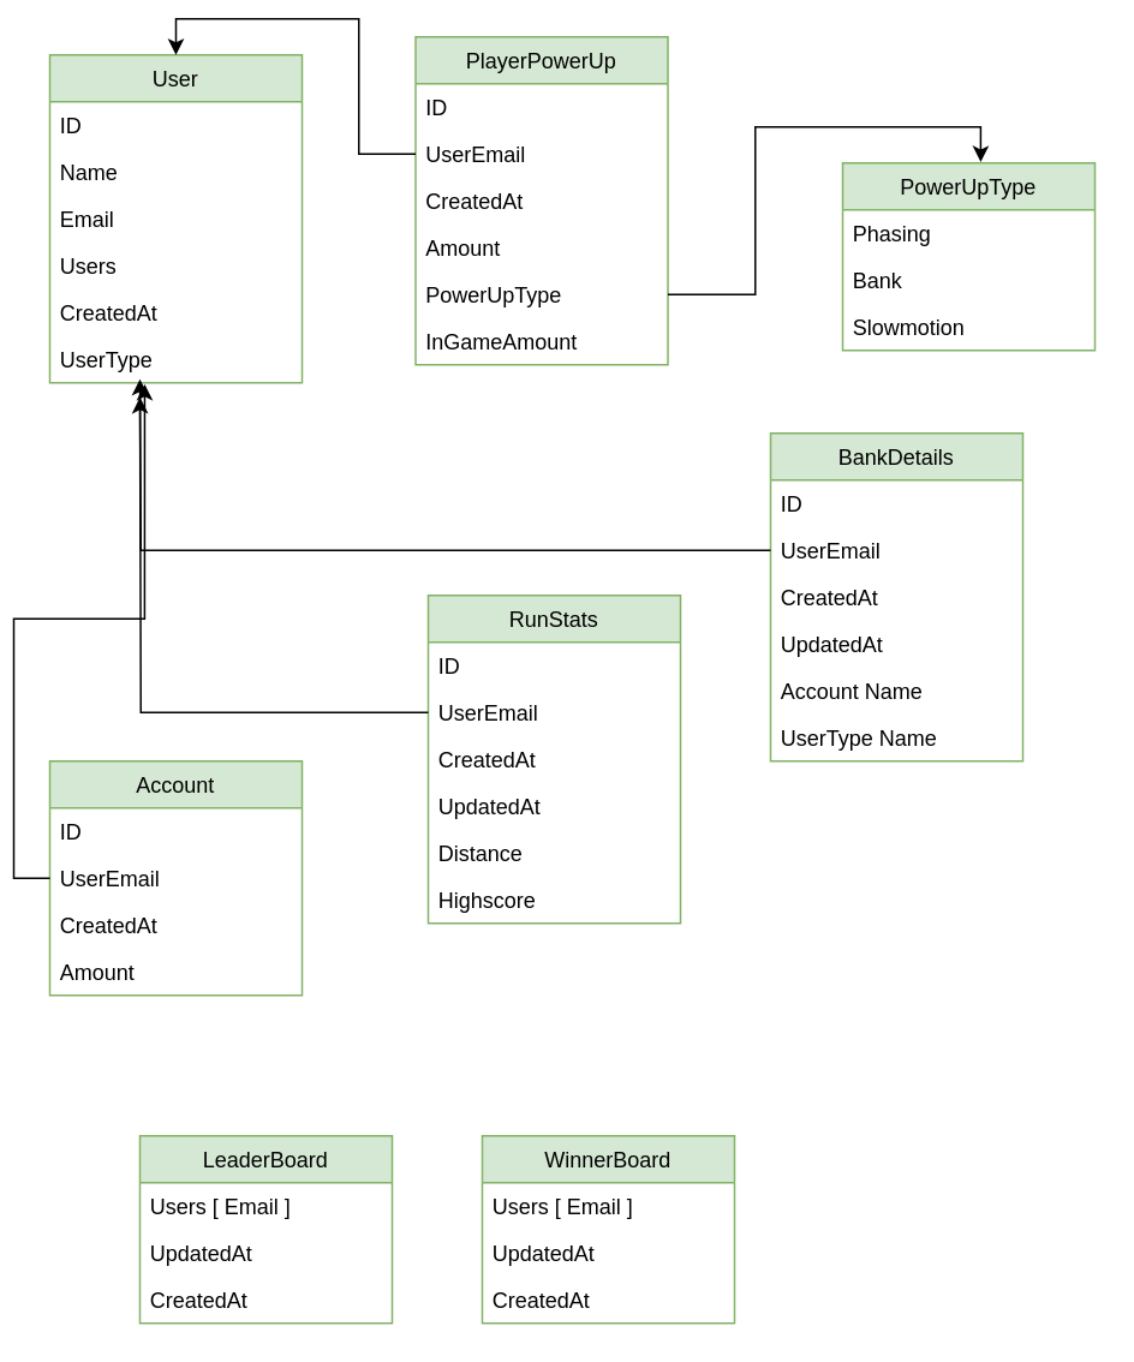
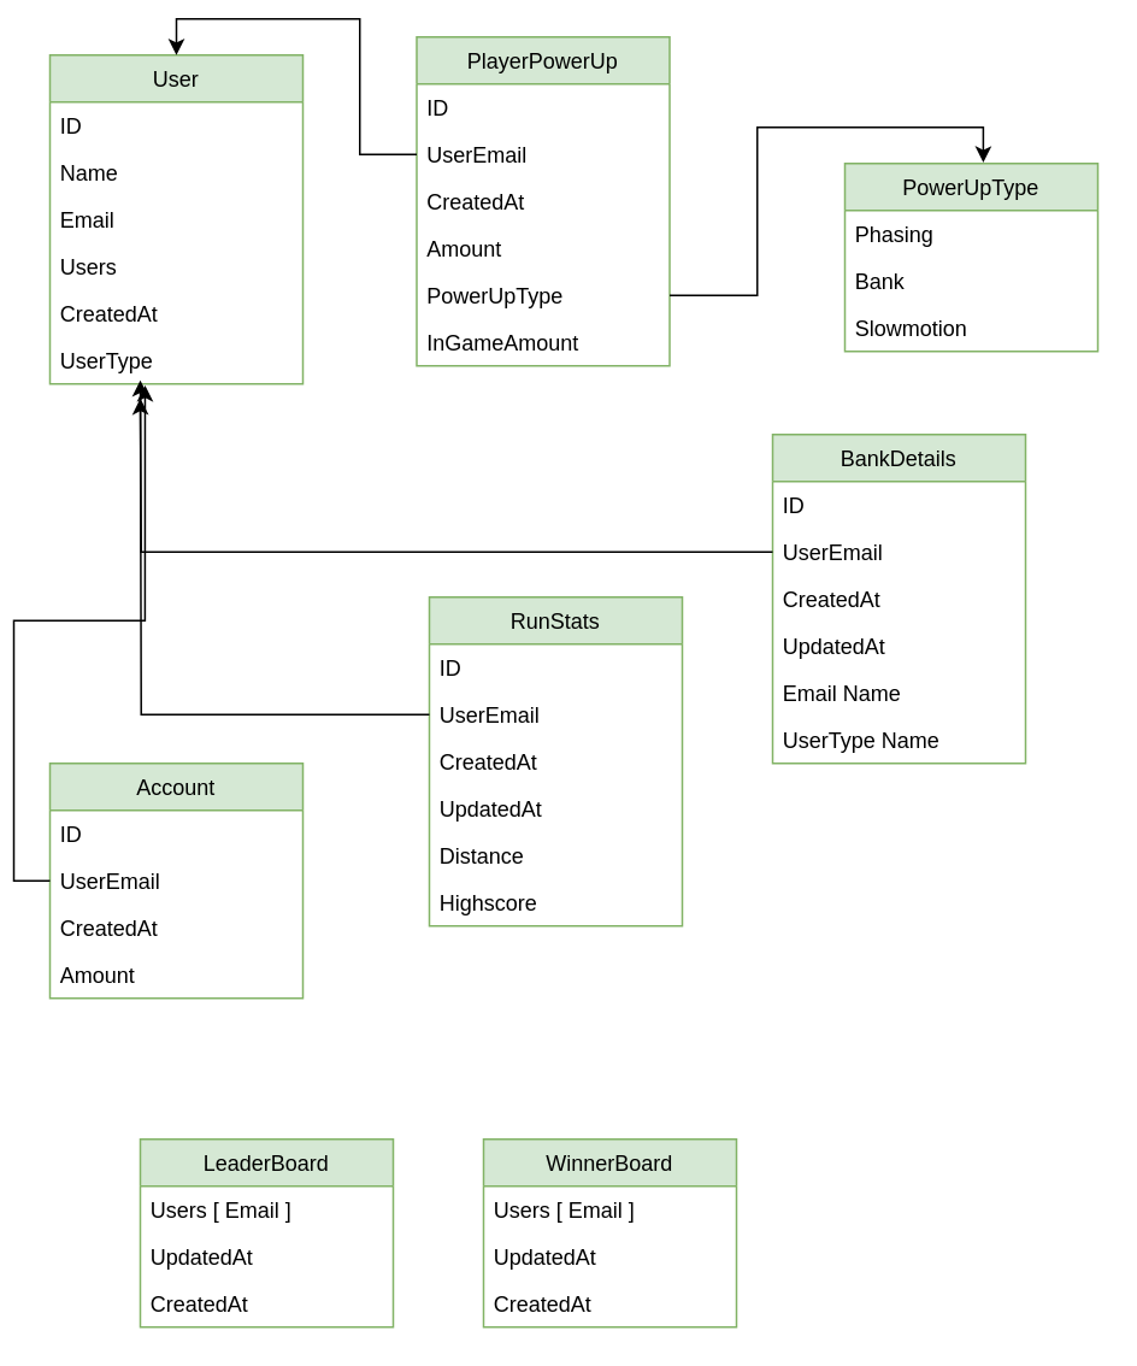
- <mxCell id="38" value="Account Name" style="text;strokeColor=none;fillColor=none;align=left;verticalAlign=top;spacingLeft=4;spacingRight=4;overflow=hidden;rotatable=0;points=[[0,0.5],[1,0.5]];portConstraint=eastwest;" parent="33" vertex="1"><mxGeometry y="130" width="140" height="26" as="geometry" /></mxCell>
+ <mxCell id="38" value="Email Name" style="text;strokeColor=none;fillColor=none;align=left;verticalAlign=top;spacingLeft=4;spacingRight=4;overflow=hidden;rotatable=0;points=[[0,0.5],[1,0.5]];portConstraint=eastwest;" parent="33" vertex="1"><mxGeometry y="130" width="140" height="26" as="geometry" /></mxCell>
